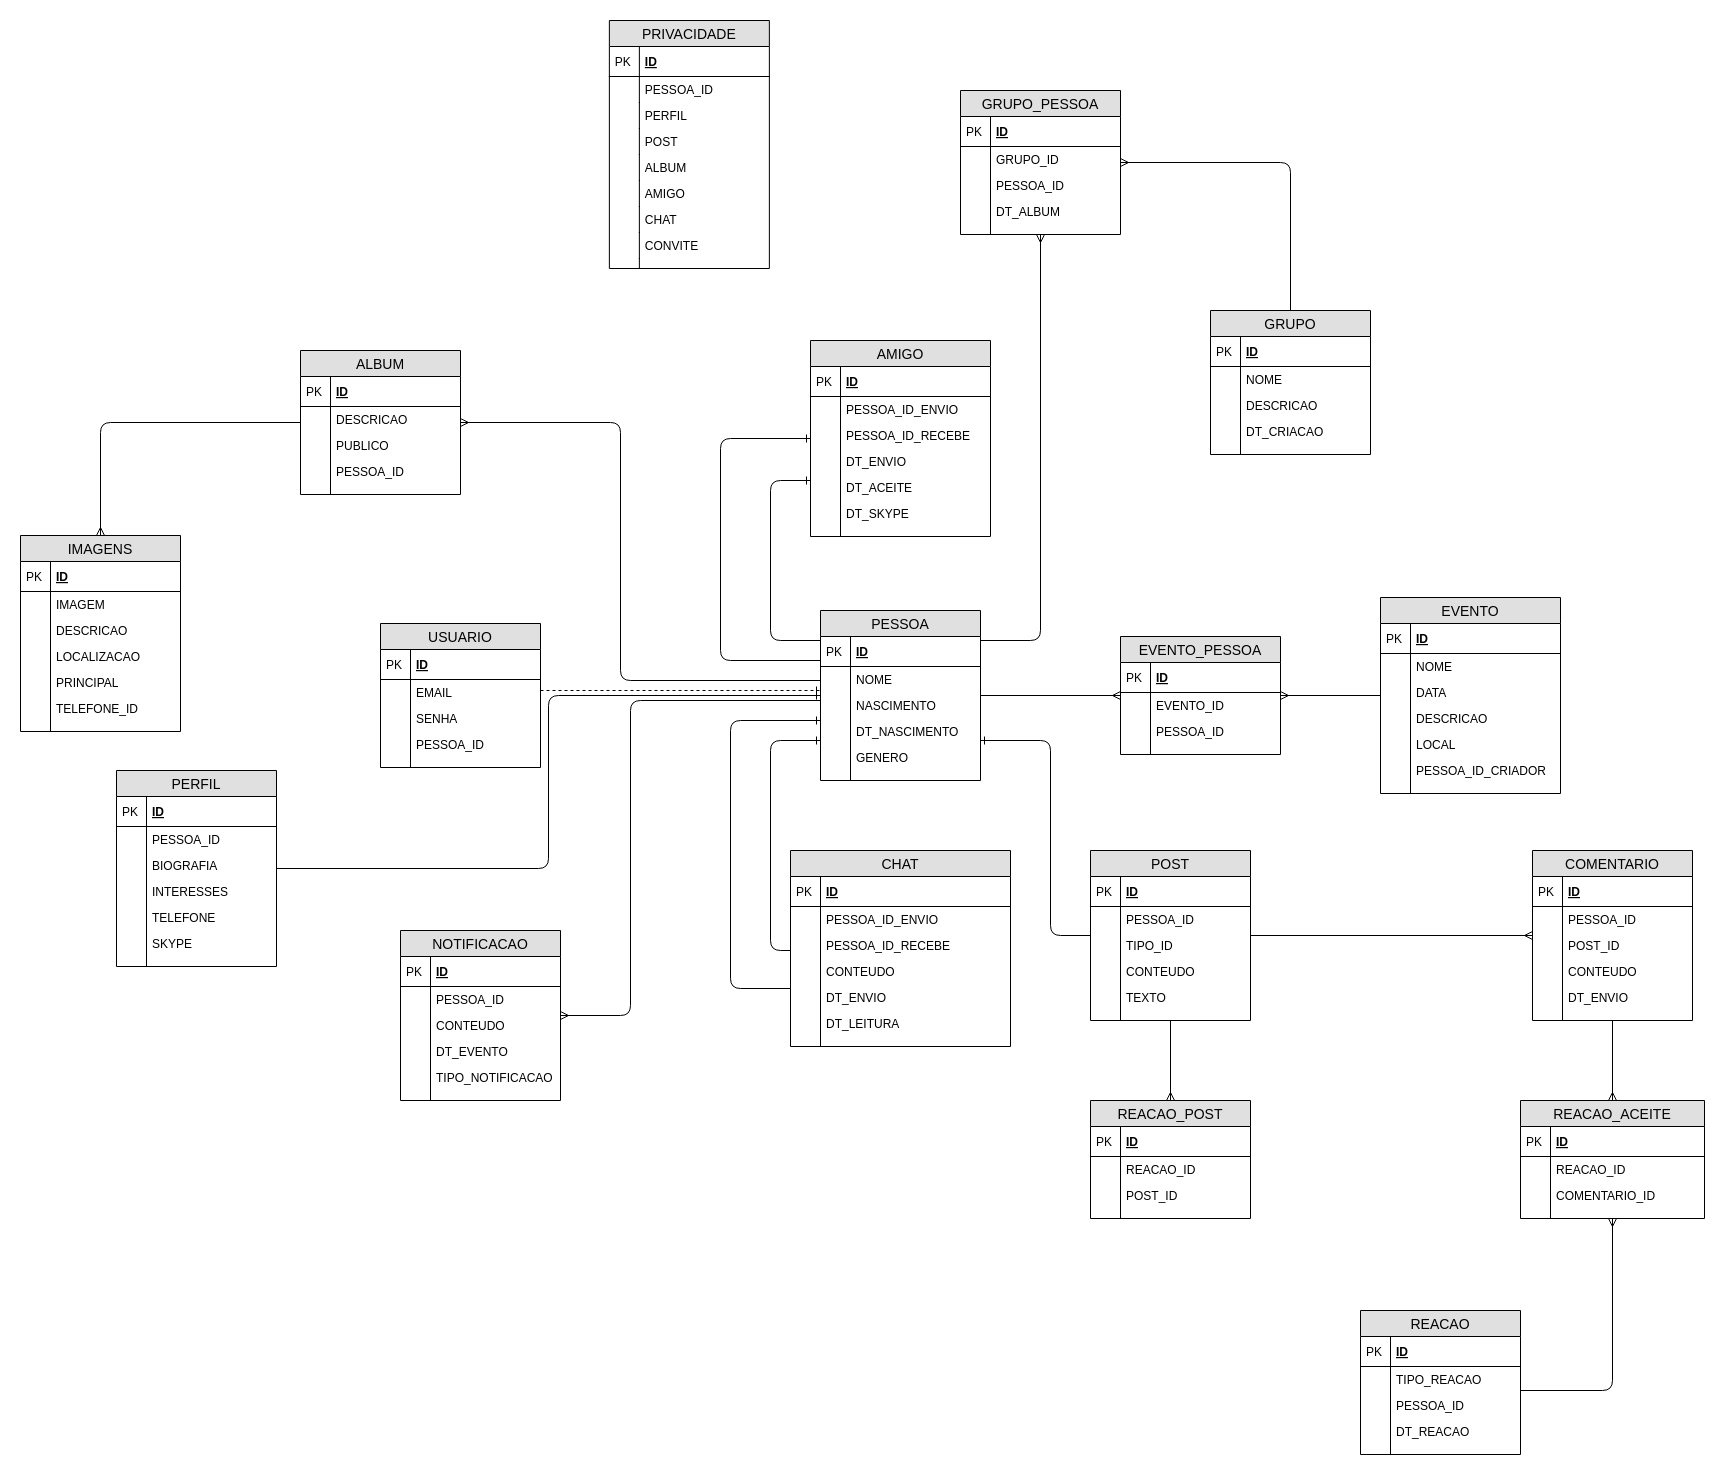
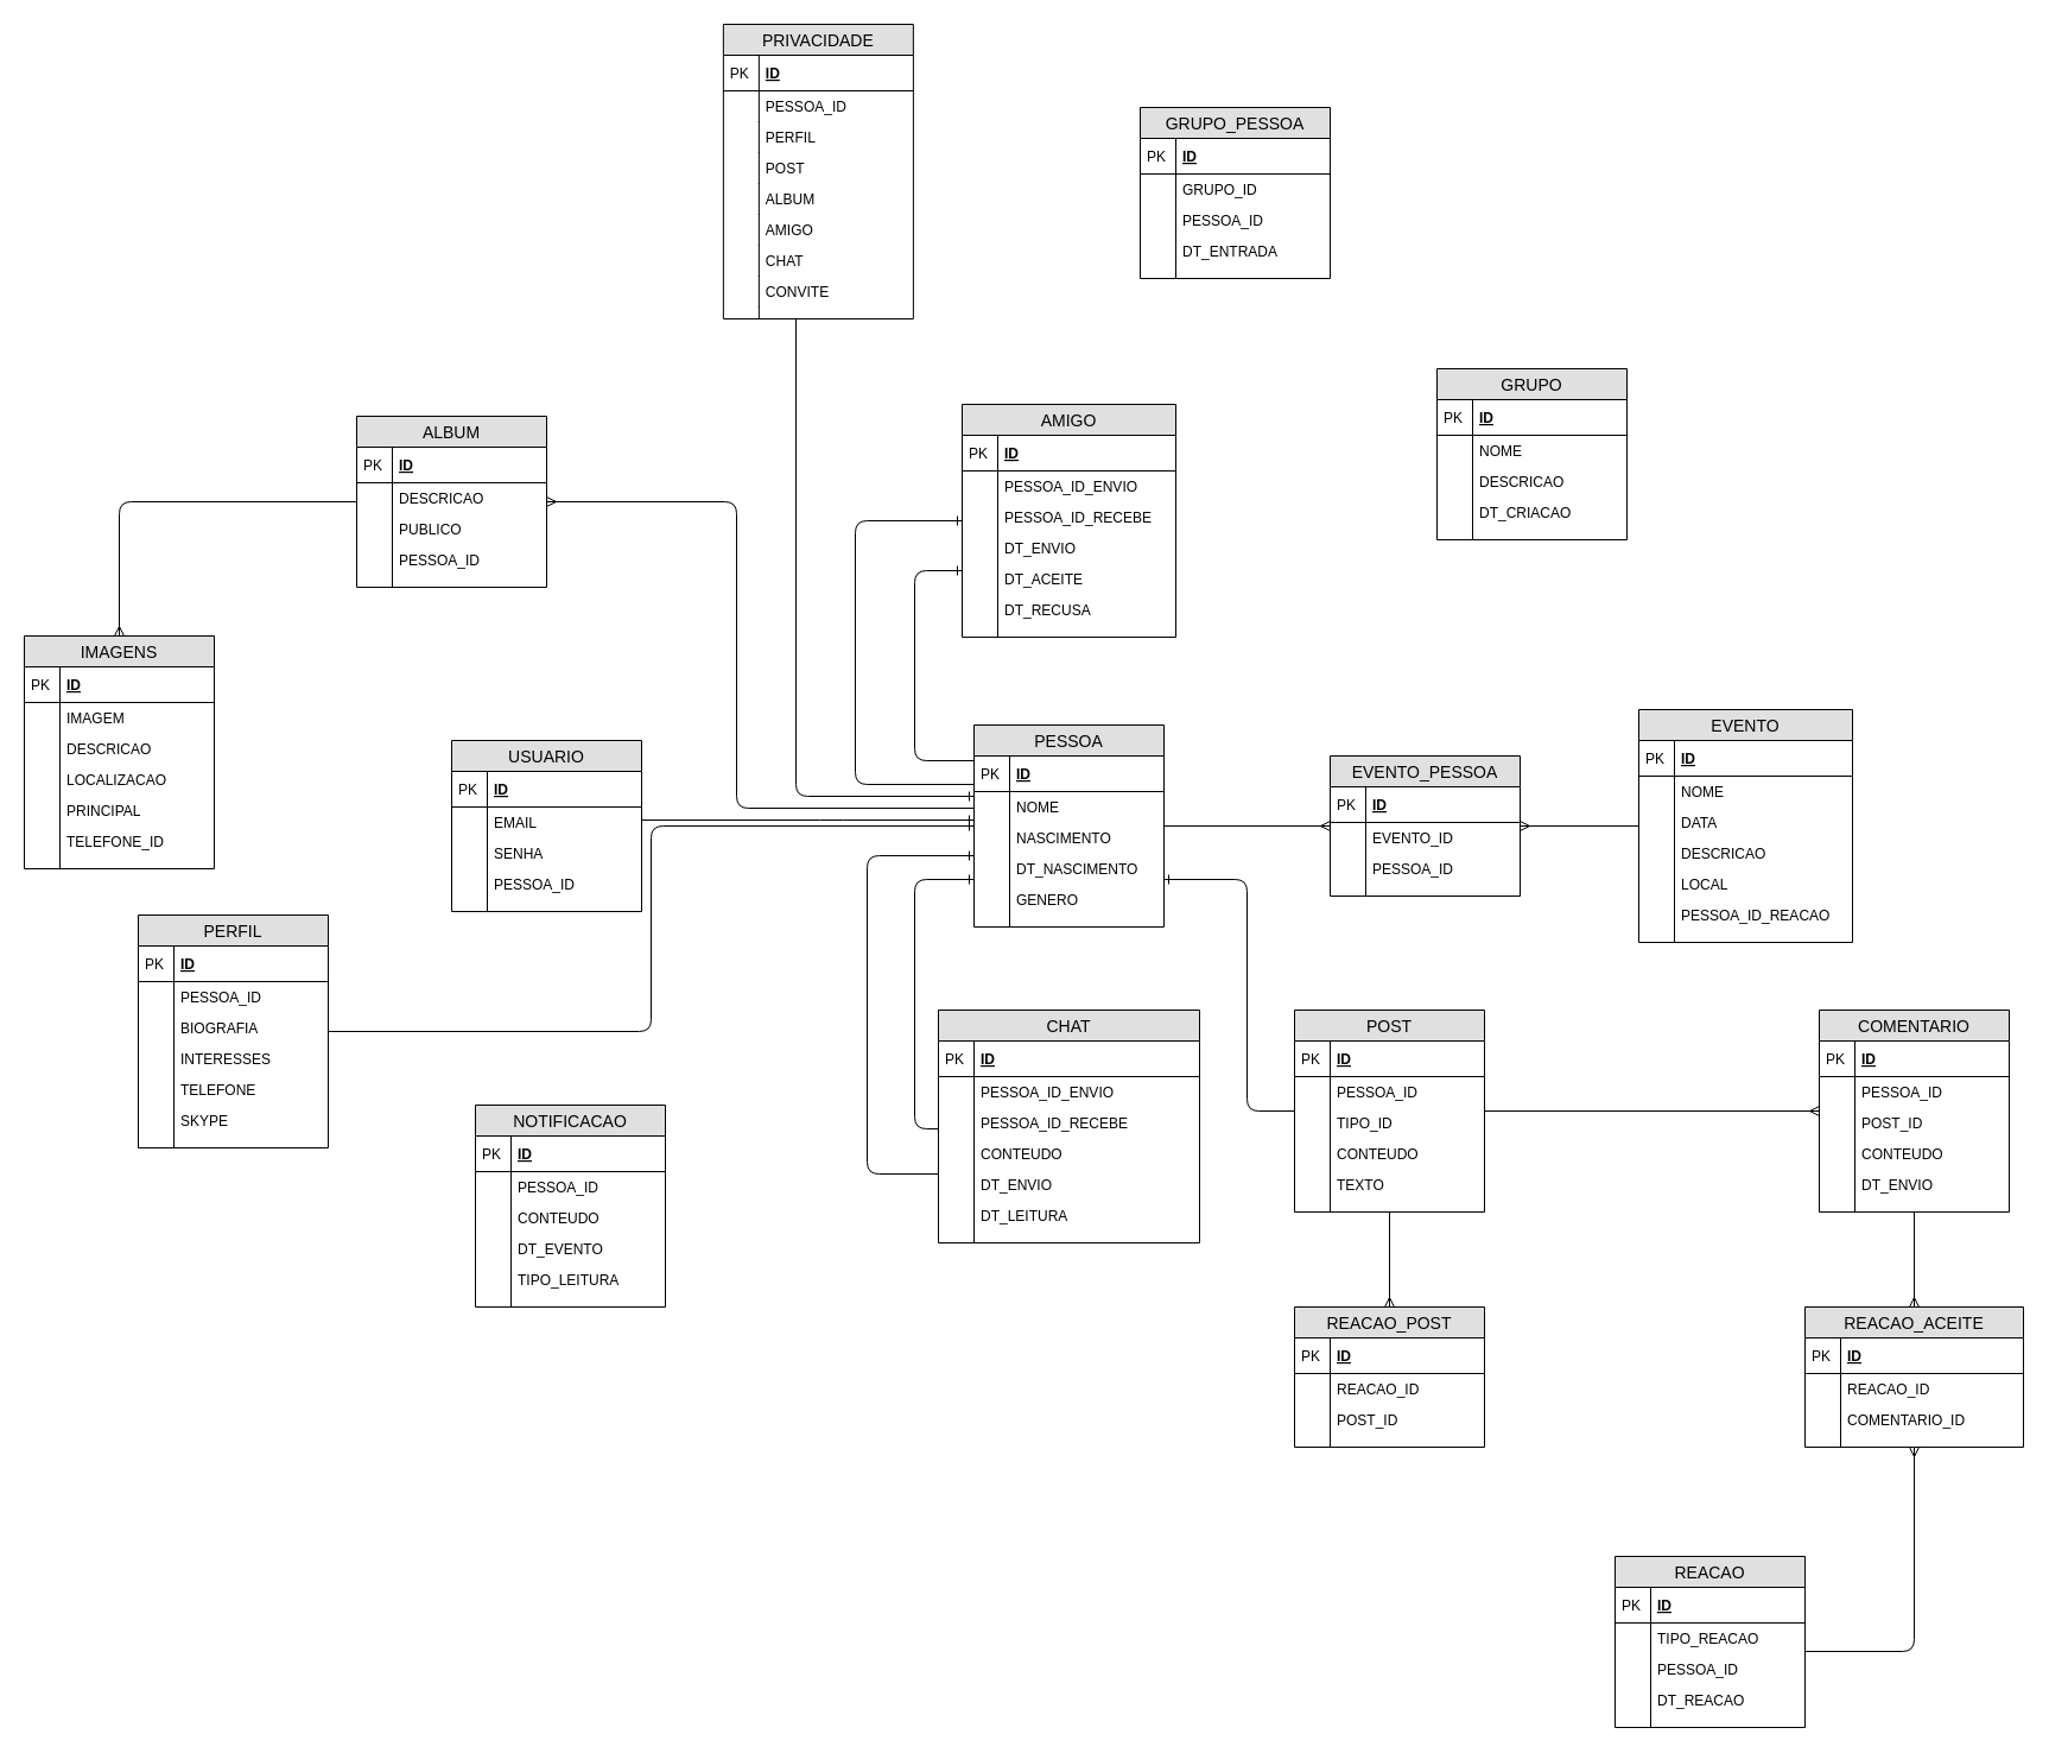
- <mxCell id="97" value="" style="edgeStyle=orthogonalEdgeStyle;fontSize=12;html=1;endArrow=ERmany;" edge="1" parent="1" source="75" target="86"><mxGeometry width="100" height="100" relative="1" as="geometry"><mxPoint x="1180" y="260" as="sourcePoint" /><mxPoint x="1280" y="160" as="targetPoint" /><Array as="points"><mxPoint x="1290" y="162" /></Array></mxGeometry></mxCell>
- <mxCell id="93" value="DT_ALBUM" style="shape=partialRectangle;top=0;left=0;right=0;bottom=0;align=left;verticalAlign=top;fillColor=none;spacingLeft=34;spacingRight=4;overflow=hidden;rotatable=0;points=[[0,0.5],[1,0.5]];portConstraint=eastwest;dropTarget=0;fontSize=12;" vertex="1" parent="86"><mxGeometry y="108" width="160" height="26" as="geometry" /></mxCell>
+ <mxCell id="93" value="DT_ENTRADA" style="shape=partialRectangle;top=0;left=0;right=0;bottom=0;align=left;verticalAlign=top;fillColor=none;spacingLeft=34;spacingRight=4;overflow=hidden;rotatable=0;points=[[0,0.5],[1,0.5]];portConstraint=eastwest;dropTarget=0;fontSize=12;" vertex="1" parent="86"><mxGeometry y="108" width="160" height="26" as="geometry" /></mxCell>
- <mxCell id="98" value="" style="edgeStyle=orthogonalEdgeStyle;fontSize=12;html=1;endArrow=ERmany;" edge="1" parent="1" source="2" target="86"><mxGeometry width="100" height="100" relative="1" as="geometry"><mxPoint x="950" y="278" as="sourcePoint" /><mxPoint x="820" y="160" as="targetPoint" /><Array as="points"><mxPoint x="1040" y="640" /></Array></mxGeometry></mxCell>
- <mxCell id="69" value="DT_SKYPE" style="shape=partialRectangle;top=0;left=0;right=0;bottom=0;align=left;verticalAlign=top;fillColor=none;spacingLeft=34;spacingRight=4;overflow=hidden;rotatable=0;points=[[0,0.5],[1,0.5]];portConstraint=eastwest;dropTarget=0;fontSize=12;" vertex="1" parent="58"><mxGeometry y="160" width="180" height="26" as="geometry" /></mxCell>
+ <mxCell id="69" value="DT_RECUSA" style="shape=partialRectangle;top=0;left=0;right=0;bottom=0;align=left;verticalAlign=top;fillColor=none;spacingLeft=34;spacingRight=4;overflow=hidden;rotatable=0;points=[[0,0.5],[1,0.5]];portConstraint=eastwest;dropTarget=0;fontSize=12;" vertex="1" parent="58"><mxGeometry y="160" width="180" height="26" as="geometry" /></mxCell>
+ <mxCell id="248" value="" style="edgeStyle=orthogonalEdgeStyle;fontSize=12;html=1;endArrow=ERone;endFill=1;" edge="1" parent="1" source="229" target="2"><mxGeometry width="100" height="100" relative="1" as="geometry"><mxPoint x="740" y="160" as="sourcePoint" /><mxPoint x="840" y="60" as="targetPoint" /><Array as="points"><mxPoint x="670" y="670" /></Array></mxGeometry></mxCell>
- <mxCell id="26" value="" style="fontSize=12;html=1;endArrow=ERone;endFill=1;edgeStyle=orthogonalEdgeStyle;dashed=1;" edge="1" parent="1" source="15" target="2"><mxGeometry width="100" height="100" relative="1" as="geometry"><mxPoint x="1100" y="950" as="sourcePoint" /><mxPoint x="1200" y="850" as="targetPoint" /><Array as="points"><mxPoint x="700" y="690" /><mxPoint x="700" y="690" /></Array></mxGeometry></mxCell>
+ <mxCell id="26" value="" style="fontSize=12;html=1;endArrow=ERone;endFill=1;edgeStyle=orthogonalEdgeStyle;" edge="1" parent="1" source="15" target="2"><mxGeometry width="100" height="100" relative="1" as="geometry"><mxPoint x="1100" y="950" as="sourcePoint" /><mxPoint x="1200" y="850" as="targetPoint" /><Array as="points"><mxPoint x="700" y="690" /><mxPoint x="700" y="690" /></Array></mxGeometry></mxCell>
- <mxCell id="124" value="PESSOA_ID_CRIADOR" style="shape=partialRectangle;top=0;left=0;right=0;bottom=0;align=left;verticalAlign=top;fillColor=none;spacingLeft=34;spacingRight=4;overflow=hidden;rotatable=0;points=[[0,0.5],[1,0.5]];portConstraint=eastwest;dropTarget=0;fontSize=12;" vertex="1" parent="113"><mxGeometry y="160" width="180" height="26" as="geometry" /></mxCell>
+ <mxCell id="124" value="PESSOA_ID_REACAO" style="shape=partialRectangle;top=0;left=0;right=0;bottom=0;align=left;verticalAlign=top;fillColor=none;spacingLeft=34;spacingRight=4;overflow=hidden;rotatable=0;points=[[0,0.5],[1,0.5]];portConstraint=eastwest;dropTarget=0;fontSize=12;" vertex="1" parent="113"><mxGeometry y="160" width="180" height="26" as="geometry" /></mxCell>
- <mxCell id="184" value="" style="edgeStyle=orthogonalEdgeStyle;fontSize=12;html=1;endArrow=ERmany;" edge="1" parent="1" source="2" target="171"><mxGeometry width="100" height="100" relative="1" as="geometry"><mxPoint x="630" y="1040" as="sourcePoint" /><mxPoint x="630" y="1120" as="targetPoint" /><Array as="points"><mxPoint x="630" y="700" /><mxPoint x="630" y="1015" /></Array></mxGeometry></mxCell>
- <mxCell id="180" value="TIPO_NOTIFICACAO" style="shape=partialRectangle;top=0;left=0;right=0;bottom=0;align=left;verticalAlign=top;fillColor=none;spacingLeft=34;spacingRight=4;overflow=hidden;rotatable=0;points=[[0,0.5],[1,0.5]];portConstraint=eastwest;dropTarget=0;fontSize=12;" vertex="1" parent="171"><mxGeometry y="134" width="160" height="26" as="geometry" /></mxCell>
+ <mxCell id="180" value="TIPO_LEITURA" style="shape=partialRectangle;top=0;left=0;right=0;bottom=0;align=left;verticalAlign=top;fillColor=none;spacingLeft=34;spacingRight=4;overflow=hidden;rotatable=0;points=[[0,0.5],[1,0.5]];portConstraint=eastwest;dropTarget=0;fontSize=12;" vertex="1" parent="171"><mxGeometry y="134" width="160" height="26" as="geometry" /></mxCell>
